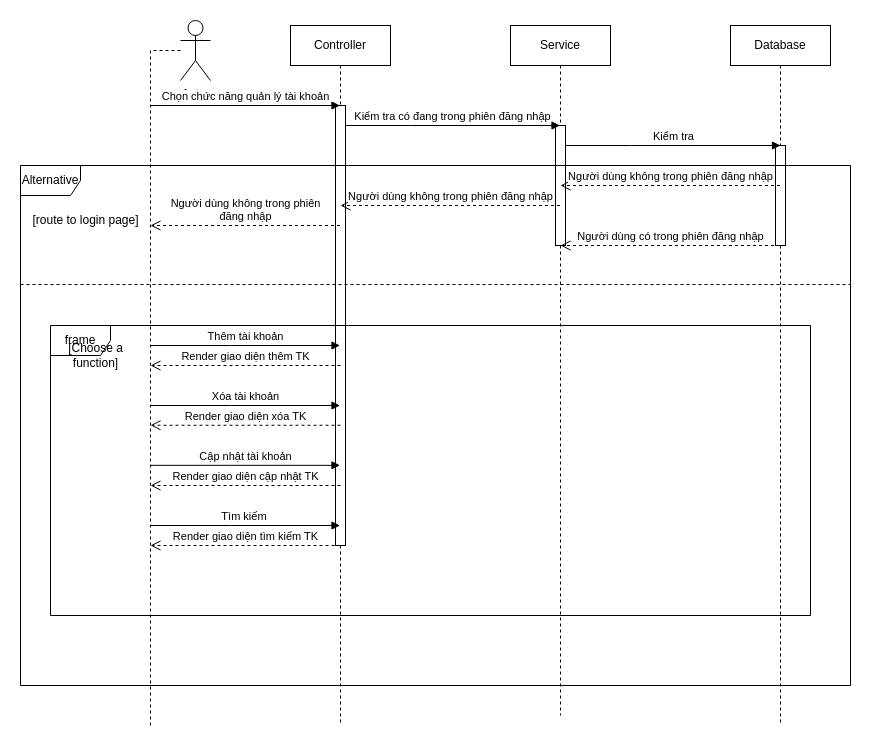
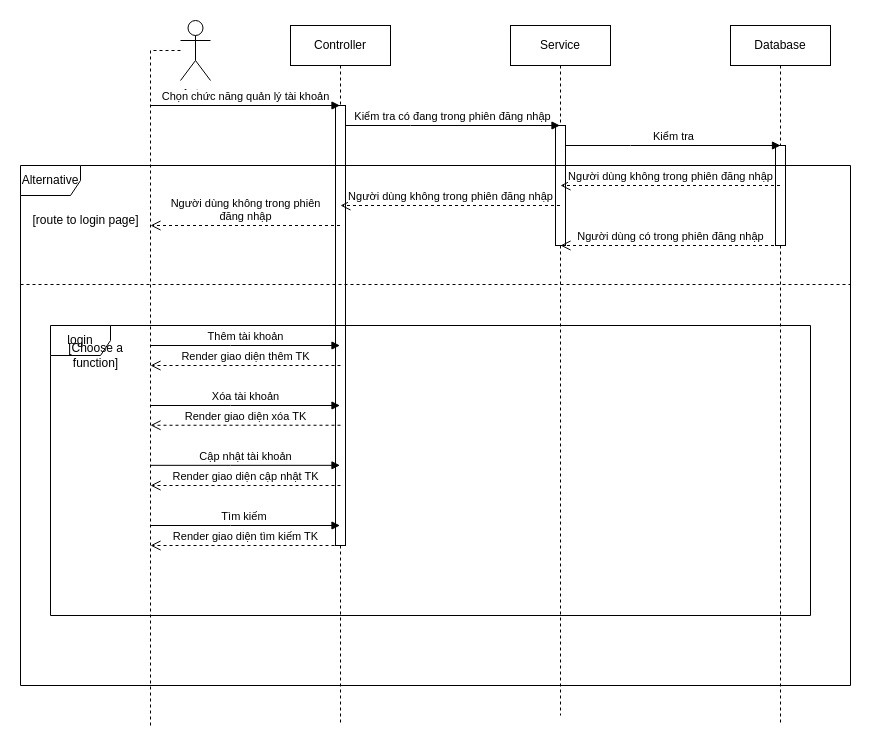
- <mxCell id="20" value="frame" style="shape=umlFrame;whiteSpace=wrap;html=1;pointerEvents=0;" vertex="1" parent="1"><mxGeometry x="50" y="325" width="760" height="290" as="geometry" /></mxCell>
+ <mxCell id="20" value="login" style="shape=umlFrame;whiteSpace=wrap;html=1;pointerEvents=0;" vertex="1" parent="1"><mxGeometry x="50" y="325" width="760" height="290" as="geometry" /></mxCell>
